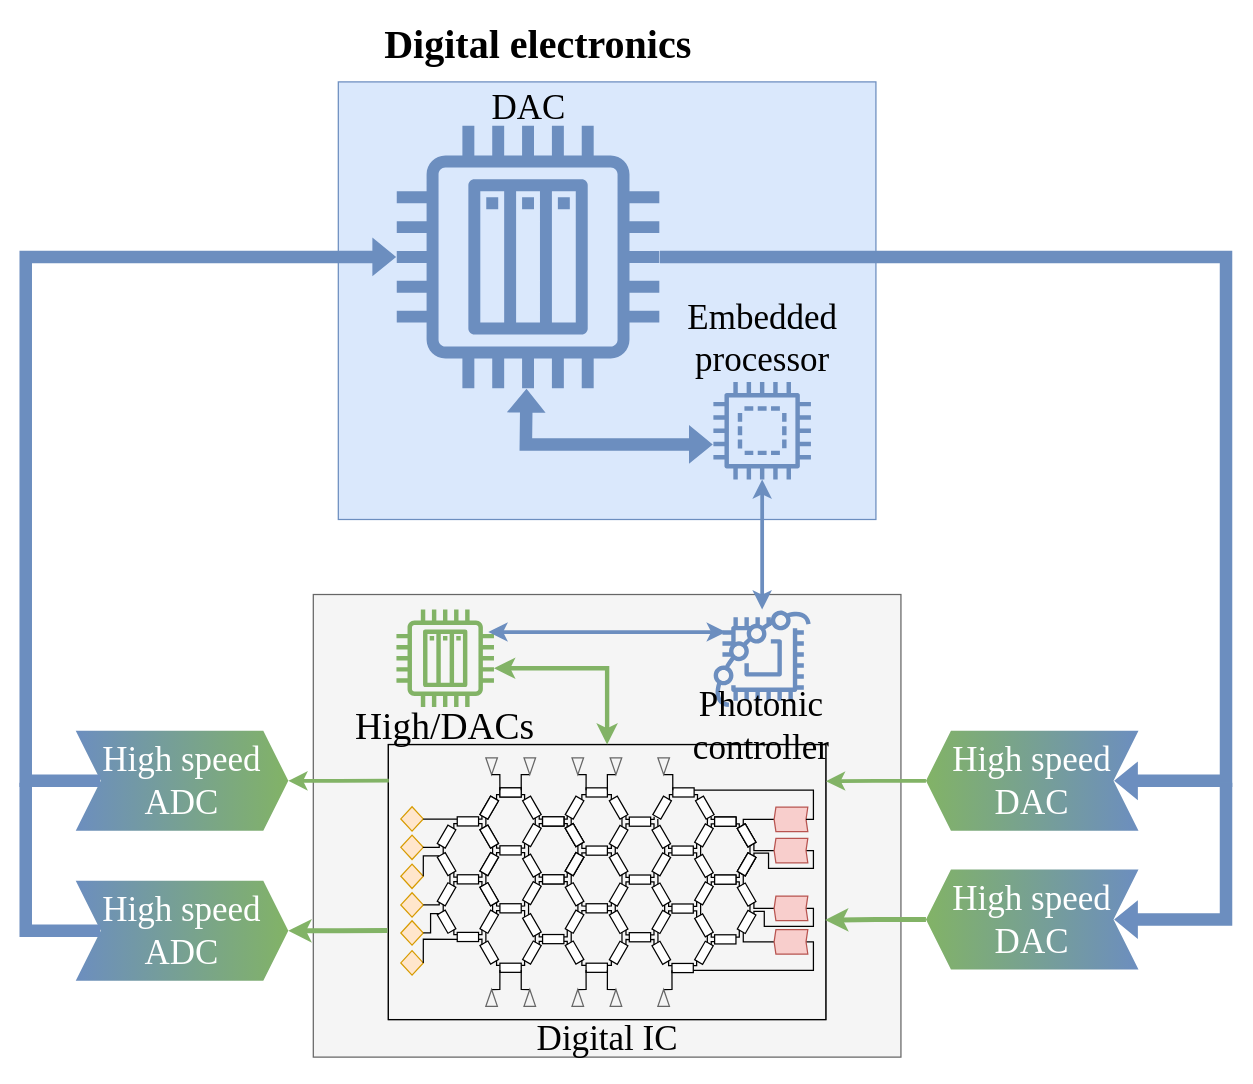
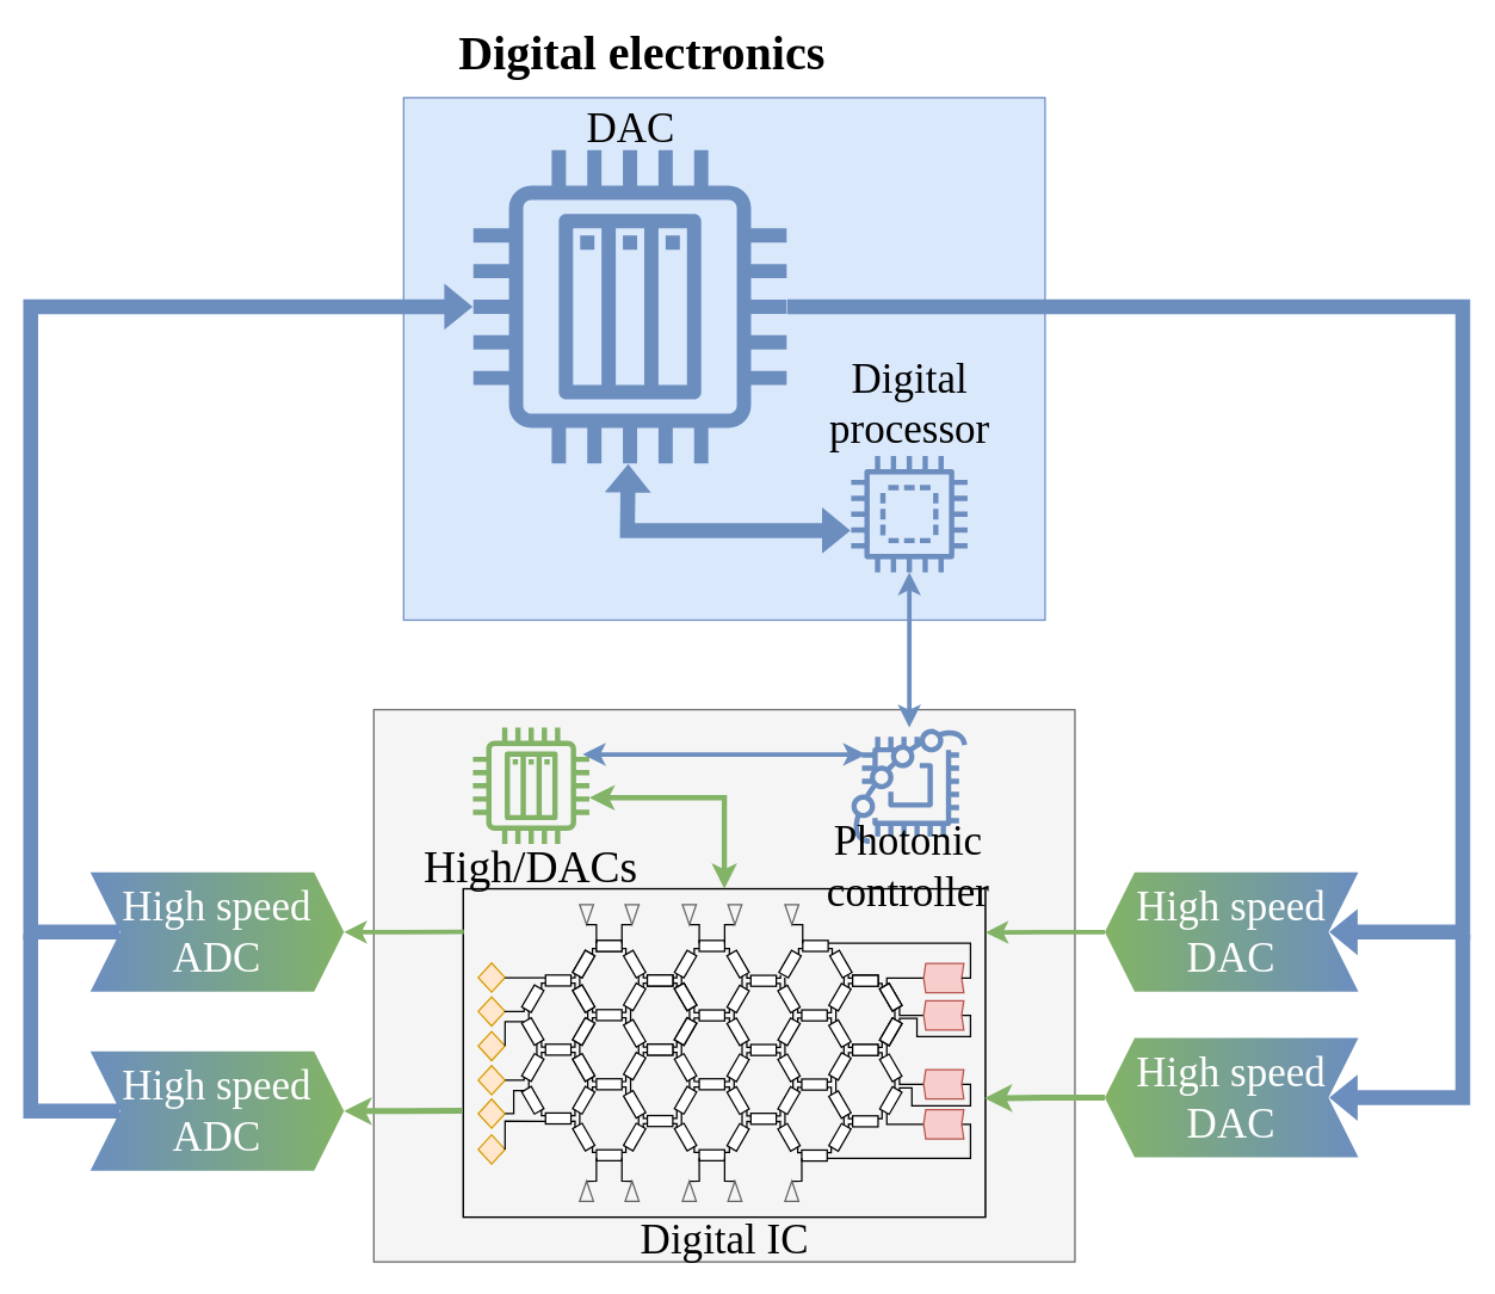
- <mxCell id="276" value="Embedded processor" style="text;html=1;strokeColor=none;fillColor=none;align=center;verticalAlign=middle;whiteSpace=wrap;rounded=0;fontSize=28;fontFamily=UGent Panno Text;fontColor=default;" vertex="1" parent="1"><mxGeometry x="526.75" y="235" width="164.5" height="70" as="geometry" /></mxCell>
+ <mxCell id="276" value="Digital processor" style="text;html=1;strokeColor=none;fillColor=none;align=center;verticalAlign=middle;whiteSpace=wrap;rounded=0;fontSize=28;fontFamily=UGent Panno Text;fontColor=default;" vertex="1" parent="1"><mxGeometry x="526.75" y="235" width="164.5" height="70" as="geometry" /></mxCell>
